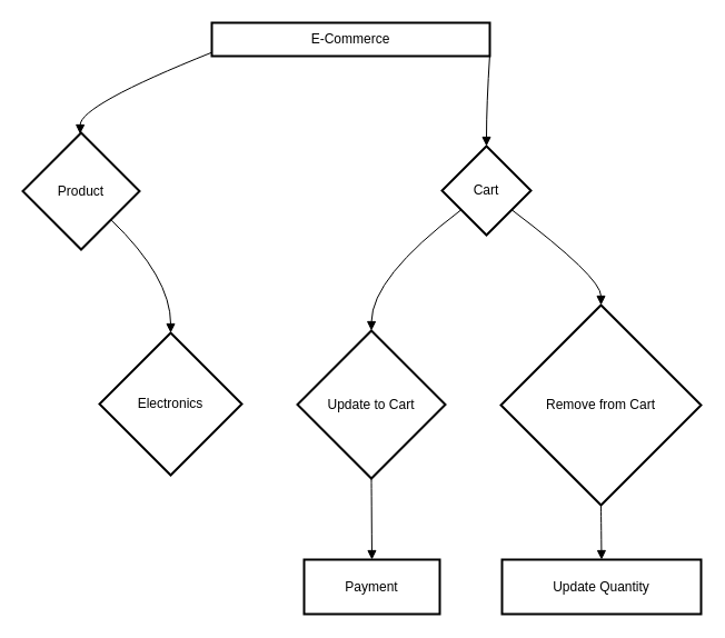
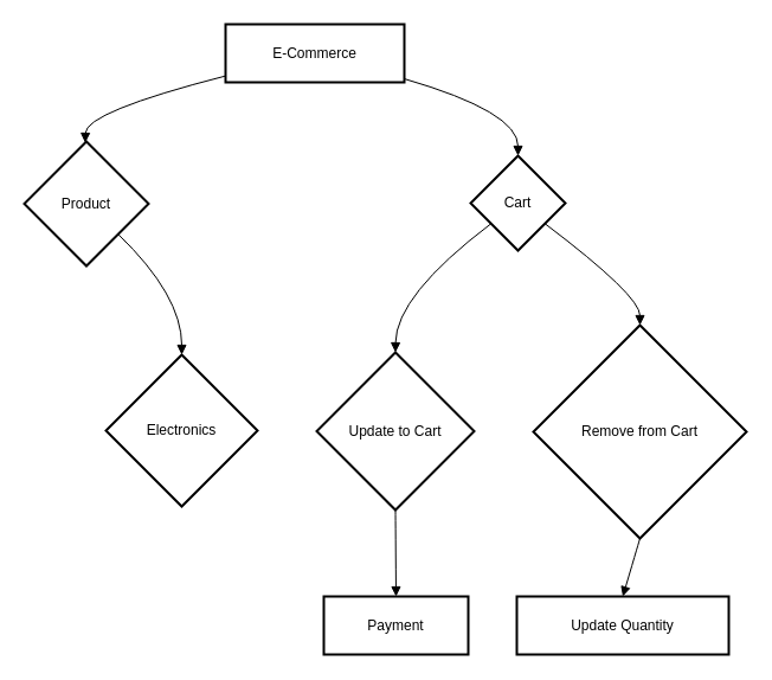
- <mxCell id="2" value="E-Commerce" style="whiteSpace=wrap;strokeWidth=2;" vertex="1" parent="1"><mxGeometry x="190" y="20" width="250" height="30" as="geometry" /></mxCell>
+ <mxCell id="2" value="E-Commerce" style="whiteSpace=wrap;strokeWidth=2;" vertex="1" parent="1"><mxGeometry x="190" y="20" width="151" height="49" as="geometry" /></mxCell>
- <mxCell id="9" value="Update Quantity" style="whiteSpace=wrap;strokeWidth=2;" vertex="1" parent="1"><mxGeometry x="451" y="503" width="179" height="49" as="geometry" /></mxCell>
+ <mxCell id="9" value="Update Quantity" style="whiteSpace=wrap;strokeWidth=2;" vertex="1" parent="1"><mxGeometry x="436" y="503" width="179" height="49" as="geometry" /></mxCell>
